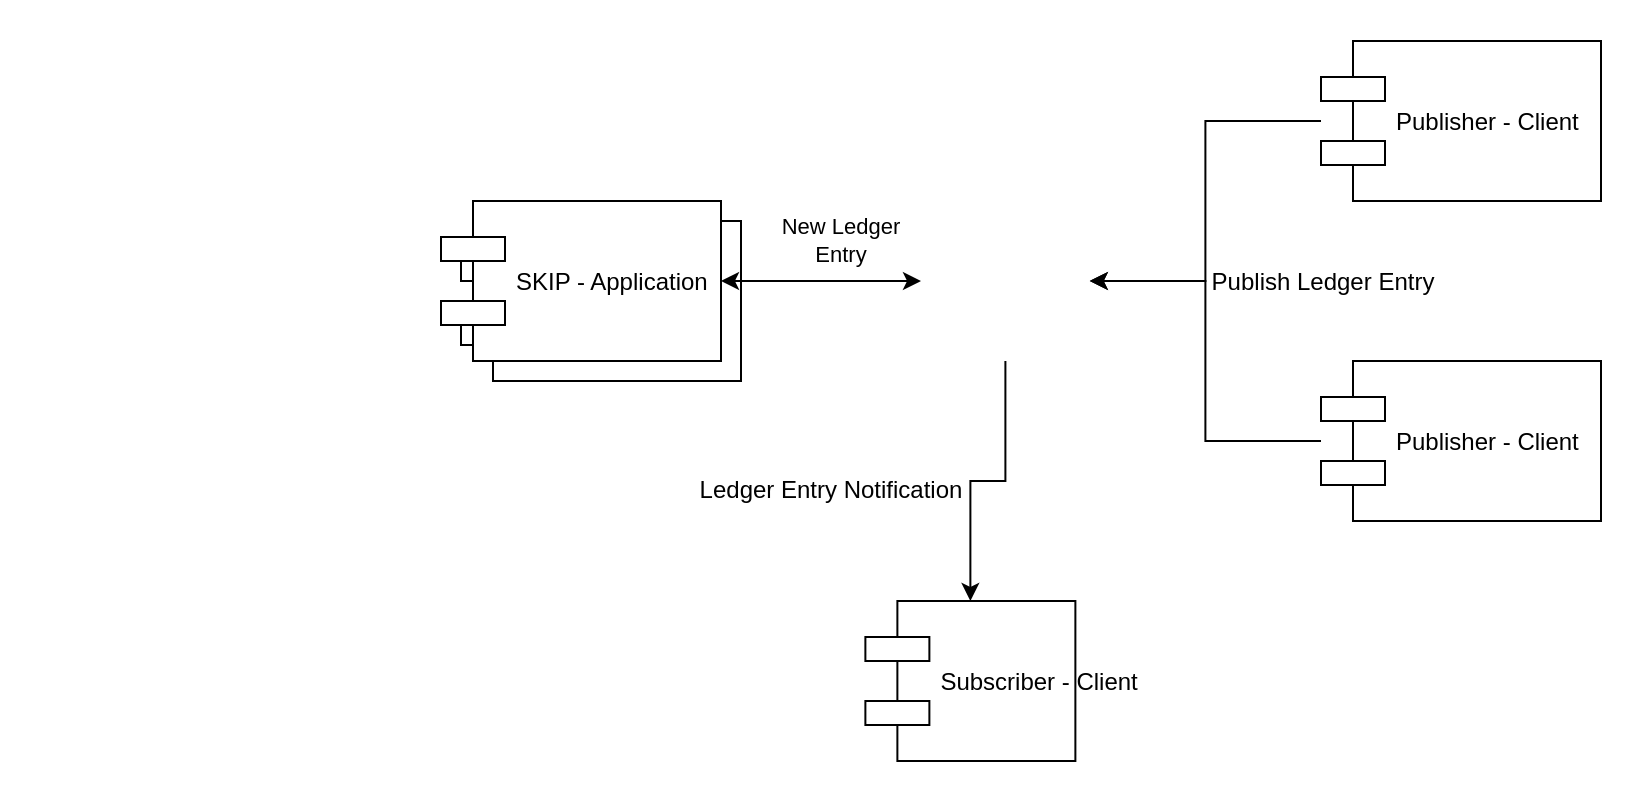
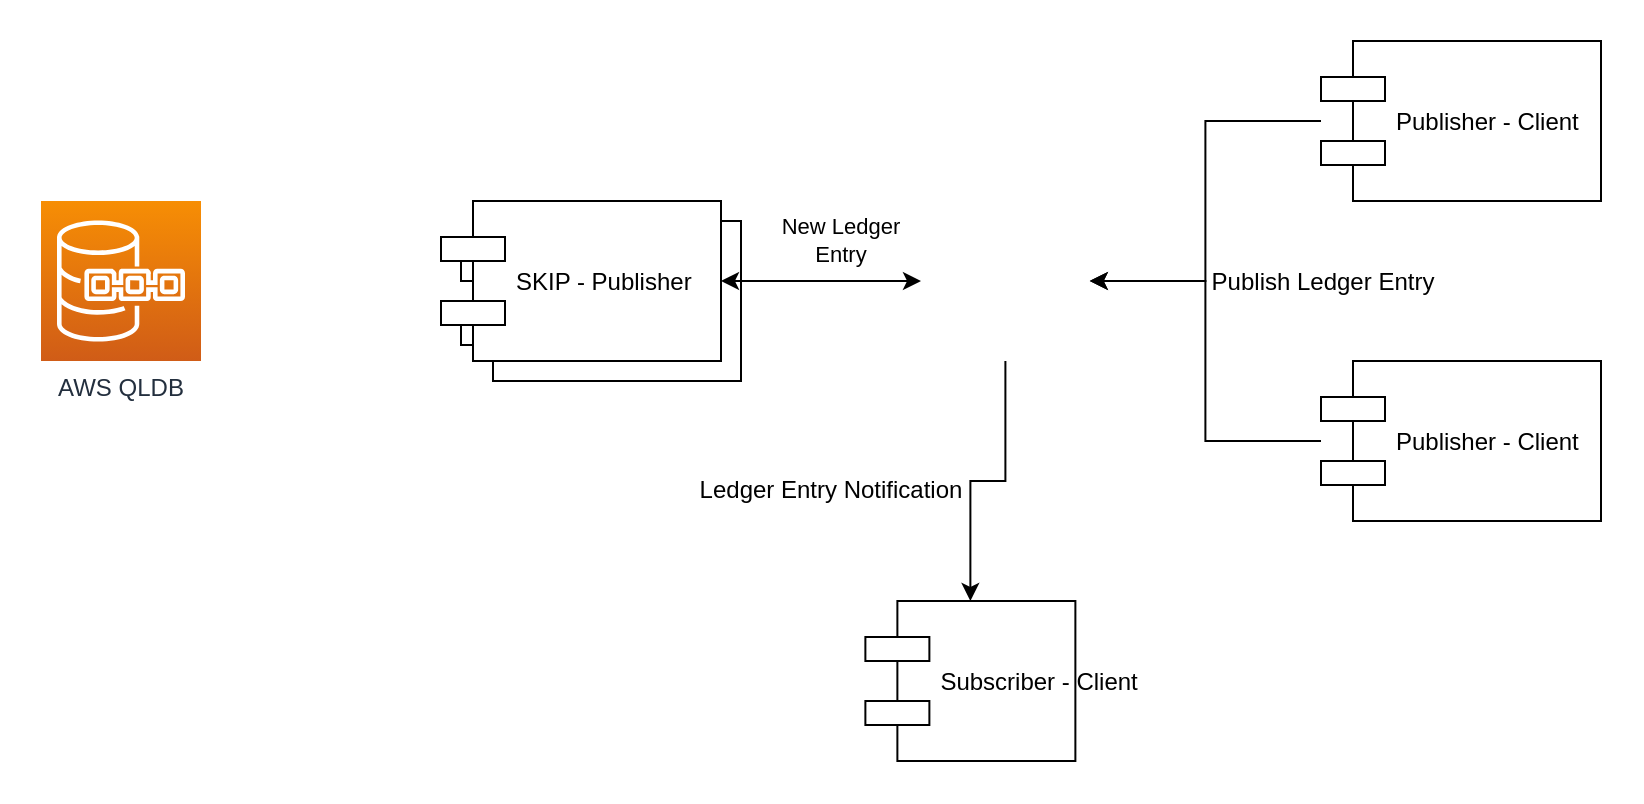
+ <mxCell id="3" value="AWS QLDB" style="outlineConnect=0;fontColor=#232F3E;gradientColor=#F78E04;gradientDirection=north;fillColor=#D05C17;strokeColor=#ffffff;dashed=0;verticalLabelPosition=bottom;verticalAlign=top;align=center;html=1;fontSize=12;fontStyle=0;aspect=fixed;shape=mxgraph.aws4.resourceIcon;resIcon=mxgraph.aws4.quantum_ledger_database;" vertex="1" parent="1"><mxGeometry x="20" y="100" width="80" height="80" as="geometry" /></mxCell>
- <mxCell id="8" value="SKIP - Application" style="shape=component;align=left;spacingLeft=36;" vertex="1" parent="1"><mxGeometry x="220" y="100" width="140" height="80" as="geometry" /></mxCell>
+ <mxCell id="8" value="SKIP - Publisher" style="shape=component;align=left;spacingLeft=36;" vertex="1" parent="1"><mxGeometry x="220" y="100" width="140" height="80" as="geometry" /></mxCell>
